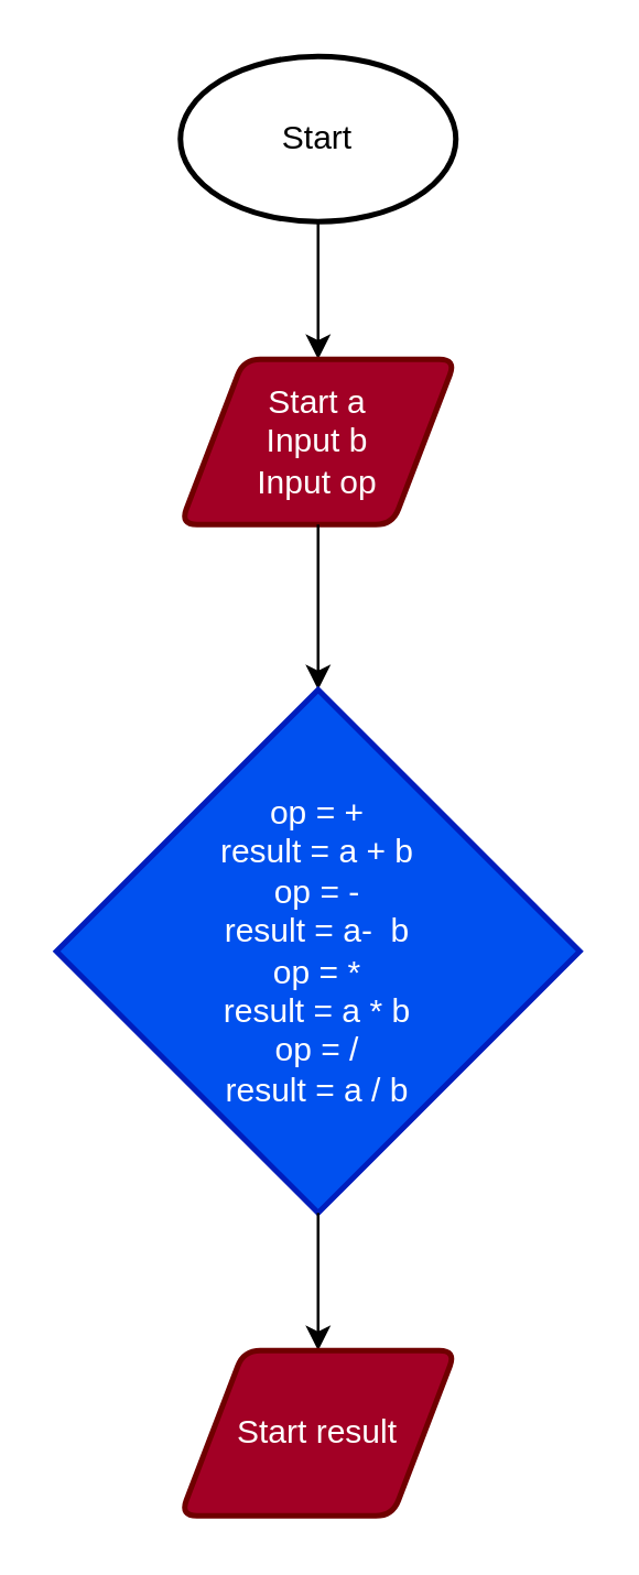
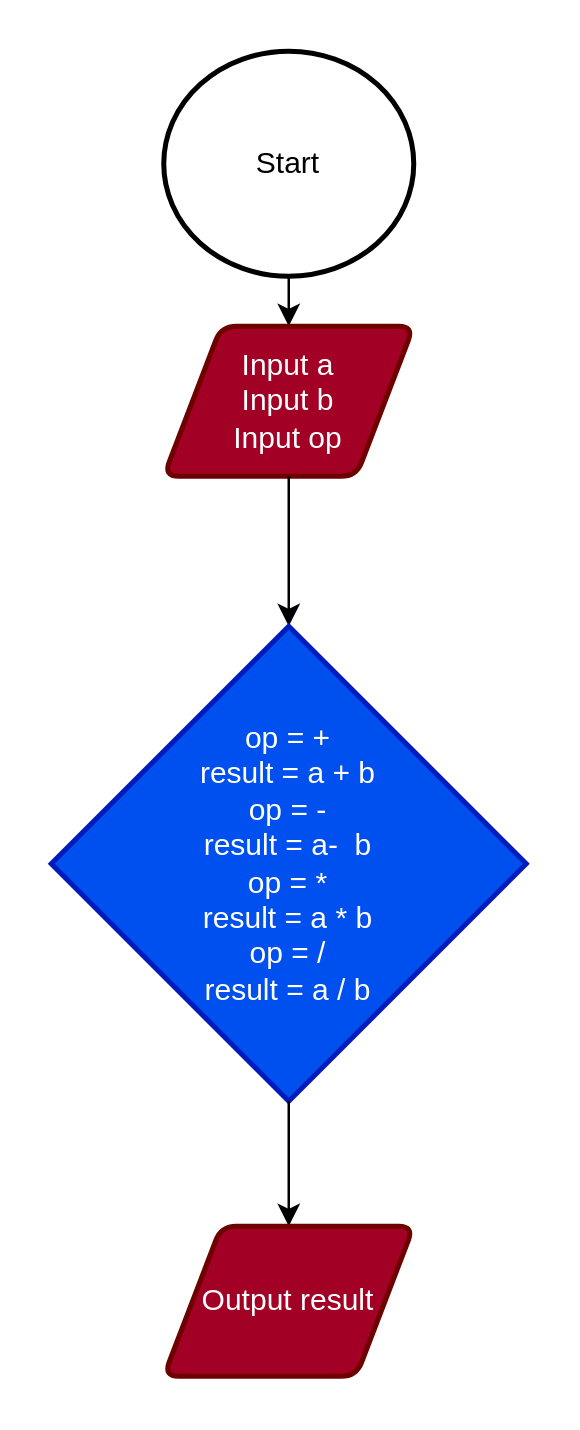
- <mxCell id="2" value="Start" style="strokeWidth=2;html=1;shape=mxgraph.flowchart.start_1;whiteSpace=wrap;" vertex="1" parent="1"><mxGeometry x="65" y="20" width="100" height="60" as="geometry" /></mxCell>
+ <mxCell id="2" value="Start" style="strokeWidth=2;html=1;shape=mxgraph.flowchart.start_1;whiteSpace=wrap;" vertex="1" parent="1"><mxGeometry x="65" y="20" width="100" height="90" as="geometry" /></mxCell>
- <mxCell id="4" value="Start a&lt;div&gt;Input b&lt;/div&gt;&lt;div&gt;Input op&lt;/div&gt;" style="shape=parallelogram;html=1;strokeWidth=2;perimeter=parallelogramPerimeter;whiteSpace=wrap;rounded=1;arcSize=12;size=0.23;fillColor=#a20025;strokeColor=#6F0000;fontColor=#ffffff;" vertex="1" parent="1"><mxGeometry x="65" y="130" width="100" height="60" as="geometry" /></mxCell>
+ <mxCell id="4" value="Input a&lt;div&gt;Input b&lt;/div&gt;&lt;div&gt;Input op&lt;/div&gt;" style="shape=parallelogram;html=1;strokeWidth=2;perimeter=parallelogramPerimeter;whiteSpace=wrap;rounded=1;arcSize=12;size=0.23;fillColor=#a20025;strokeColor=#6F0000;fontColor=#ffffff;" vertex="1" parent="1"><mxGeometry x="65" y="130" width="100" height="60" as="geometry" /></mxCell>
- <mxCell id="8" value="Start result" style="shape=parallelogram;html=1;strokeWidth=2;perimeter=parallelogramPerimeter;whiteSpace=wrap;rounded=1;arcSize=12;size=0.23;fillColor=#a20025;fontColor=#ffffff;strokeColor=#6F0000;" vertex="1" parent="1"><mxGeometry x="65" y="490" width="100" height="60" as="geometry" /></mxCell>
+ <mxCell id="8" value="Output result" style="shape=parallelogram;html=1;strokeWidth=2;perimeter=parallelogramPerimeter;whiteSpace=wrap;rounded=1;arcSize=12;size=0.23;fillColor=#a20025;fontColor=#ffffff;strokeColor=#6F0000;" vertex="1" parent="1"><mxGeometry x="65" y="490" width="100" height="60" as="geometry" /></mxCell>
